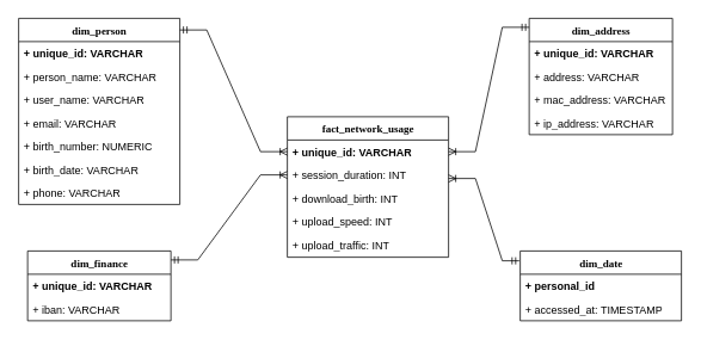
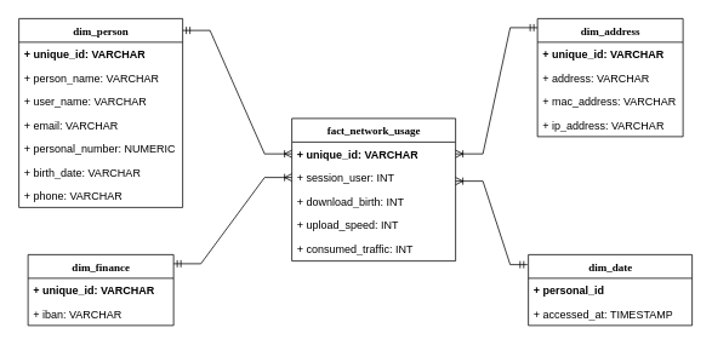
- <mxCell id="13" value="+ birth_number: NUMERIC" style="text;html=1;strokeColor=none;fillColor=none;align=left;verticalAlign=top;spacingLeft=4;spacingRight=4;whiteSpace=wrap;overflow=hidden;rotatable=0;points=[[0,0.5],[1,0.5]];portConstraint=eastwest;" vertex="1" parent="8"><mxGeometry y="130" width="180" height="26" as="geometry" /></mxCell>
+ <mxCell id="13" value="+ personal_number: NUMERIC" style="text;html=1;strokeColor=none;fillColor=none;align=left;verticalAlign=top;spacingLeft=4;spacingRight=4;whiteSpace=wrap;overflow=hidden;rotatable=0;points=[[0,0.5],[1,0.5]];portConstraint=eastwest;" vertex="1" parent="8"><mxGeometry y="130" width="180" height="26" as="geometry" /></mxCell>
- <mxCell id="4" value="+ session_duration: INT" style="text;html=1;strokeColor=none;fillColor=none;align=left;verticalAlign=top;spacingLeft=4;spacingRight=4;whiteSpace=wrap;overflow=hidden;rotatable=0;points=[[0,0.5],[1,0.5]];portConstraint=eastwest;" vertex="1" parent="2"><mxGeometry y="52" width="180" height="26" as="geometry" /></mxCell>
+ <mxCell id="4" value="+ session_user: INT" style="text;html=1;strokeColor=none;fillColor=none;align=left;verticalAlign=top;spacingLeft=4;spacingRight=4;whiteSpace=wrap;overflow=hidden;rotatable=0;points=[[0,0.5],[1,0.5]];portConstraint=eastwest;" vertex="1" parent="2"><mxGeometry y="52" width="180" height="26" as="geometry" /></mxCell>
- <mxCell id="7" value="+ upload_traffic: INT" style="text;html=1;strokeColor=none;fillColor=none;align=left;verticalAlign=top;spacingLeft=4;spacingRight=4;whiteSpace=wrap;overflow=hidden;rotatable=0;points=[[0,0.5],[1,0.5]];portConstraint=eastwest;" vertex="1" parent="2"><mxGeometry y="130" width="180" height="26" as="geometry" /></mxCell>
+ <mxCell id="7" value="+ consumed_traffic: INT" style="text;html=1;strokeColor=none;fillColor=none;align=left;verticalAlign=top;spacingLeft=4;spacingRight=4;whiteSpace=wrap;overflow=hidden;rotatable=0;points=[[0,0.5],[1,0.5]];portConstraint=eastwest;" vertex="1" parent="2"><mxGeometry y="130" width="180" height="26" as="geometry" /></mxCell>
